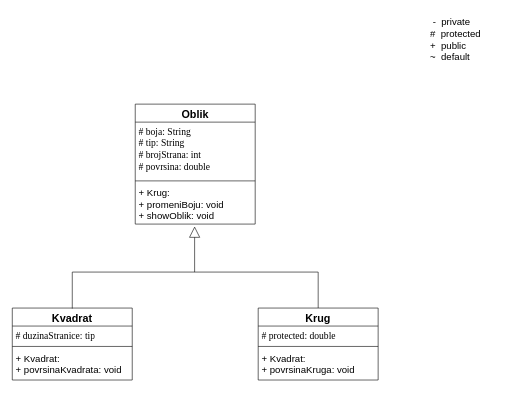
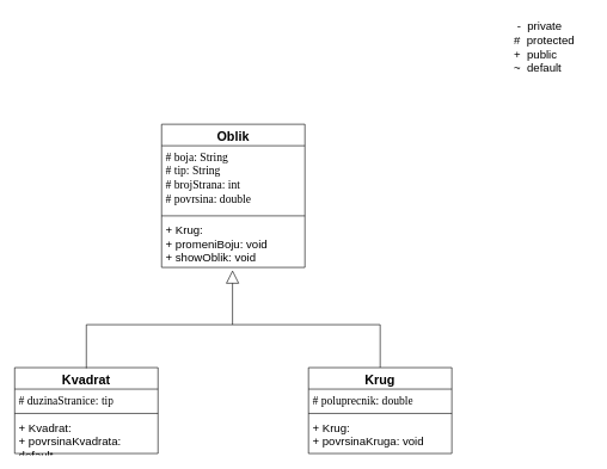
- <mxCell id="14" value="&lt;font style=&quot;font-size: 16px;&quot; face=&quot;Tahoma&quot;&gt;# protected: double&lt;br&gt;&lt;br&gt;&lt;/font&gt;&lt;div style=&quot;font-size: 16px;&quot;&gt;&lt;br&gt;&lt;/div&gt;" style="text;strokeColor=none;fillColor=none;align=left;verticalAlign=top;spacingLeft=4;spacingRight=4;overflow=hidden;rotatable=0;points=[[0,0.5],[1,0.5]];portConstraint=eastwest;whiteSpace=wrap;html=1;" vertex="1" parent="13"><mxGeometry y="30" width="200" height="30" as="geometry" /></mxCell>
+ <mxCell id="14" value="&lt;font style=&quot;font-size: 16px;&quot; face=&quot;Tahoma&quot;&gt;# poluprecnik: double&lt;br&gt;&lt;br&gt;&lt;/font&gt;&lt;div style=&quot;font-size: 16px;&quot;&gt;&lt;br&gt;&lt;/div&gt;" style="text;strokeColor=none;fillColor=none;align=left;verticalAlign=top;spacingLeft=4;spacingRight=4;overflow=hidden;rotatable=0;points=[[0,0.5],[1,0.5]];portConstraint=eastwest;whiteSpace=wrap;html=1;" vertex="1" parent="13"><mxGeometry y="30" width="200" height="30" as="geometry" /></mxCell>
- <mxCell id="11" value="&lt;font style=&quot;font-size: 16px;&quot;&gt;+ Kvadrat:&lt;br&gt;+ povrsinaKvadrata: void&lt;br&gt;&lt;/font&gt;" style="text;strokeColor=none;fillColor=none;align=left;verticalAlign=top;spacingLeft=4;spacingRight=4;overflow=hidden;rotatable=0;points=[[0,0.5],[1,0.5]];portConstraint=eastwest;whiteSpace=wrap;html=1;" vertex="1" parent="8"><mxGeometry y="68" width="200" height="52" as="geometry" /></mxCell>
+ <mxCell id="11" value="&lt;font style=&quot;font-size: 16px;&quot;&gt;+ Kvadrat:&lt;br&gt;+ povrsinaKvadrata: default&lt;br&gt;&lt;/font&gt;" style="text;strokeColor=none;fillColor=none;align=left;verticalAlign=top;spacingLeft=4;spacingRight=4;overflow=hidden;rotatable=0;points=[[0,0.5],[1,0.5]];portConstraint=eastwest;whiteSpace=wrap;html=1;" vertex="1" parent="8"><mxGeometry y="68" width="200" height="52" as="geometry" /></mxCell>
- <mxCell id="16" value="&lt;font style=&quot;font-size: 16px;&quot;&gt;+ Kvadrat:&lt;br&gt;+ povrsinaKruga: void&lt;br&gt;&lt;/font&gt;" style="text;strokeColor=none;fillColor=none;align=left;verticalAlign=top;spacingLeft=4;spacingRight=4;overflow=hidden;rotatable=0;points=[[0,0.5],[1,0.5]];portConstraint=eastwest;whiteSpace=wrap;html=1;" vertex="1" parent="13"><mxGeometry y="68" width="200" height="52" as="geometry" /></mxCell>
+ <mxCell id="16" value="&lt;font style=&quot;font-size: 16px;&quot;&gt;+ Krug:&lt;br&gt;+ povrsinaKruga: void&lt;br&gt;&lt;/font&gt;" style="text;strokeColor=none;fillColor=none;align=left;verticalAlign=top;spacingLeft=4;spacingRight=4;overflow=hidden;rotatable=0;points=[[0,0.5],[1,0.5]];portConstraint=eastwest;whiteSpace=wrap;html=1;" vertex="1" parent="13"><mxGeometry y="68" width="200" height="52" as="geometry" /></mxCell>
